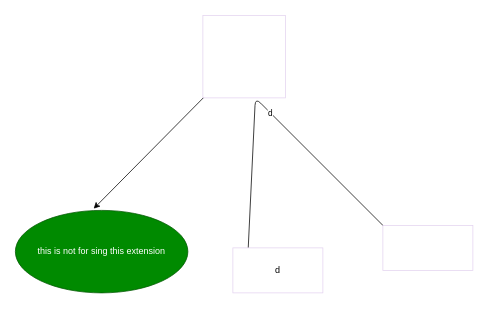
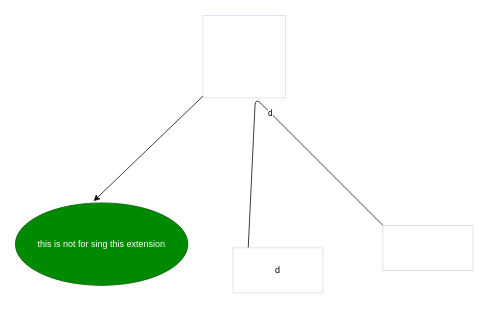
- <mxCell id="3" value="this is not for sing this extension" style="ellipse;whiteSpace=wrap;html=1;fillColor=#008a00;fontColor=#ffffff;strokeColor=#005700;" vertex="1" parent="1"><mxGeometry x="20" y="280" width="230" height="110" as="geometry" /></mxCell>
+ <mxCell id="3" value="this is not for sing this extension" style="ellipse;whiteSpace=wrap;html=1;fillColor=#008a00;fontColor=#ffffff;strokeColor=#005700;" vertex="1" parent="1"><mxGeometry x="20" y="270" width="230" height="110" as="geometry" /></mxCell>
